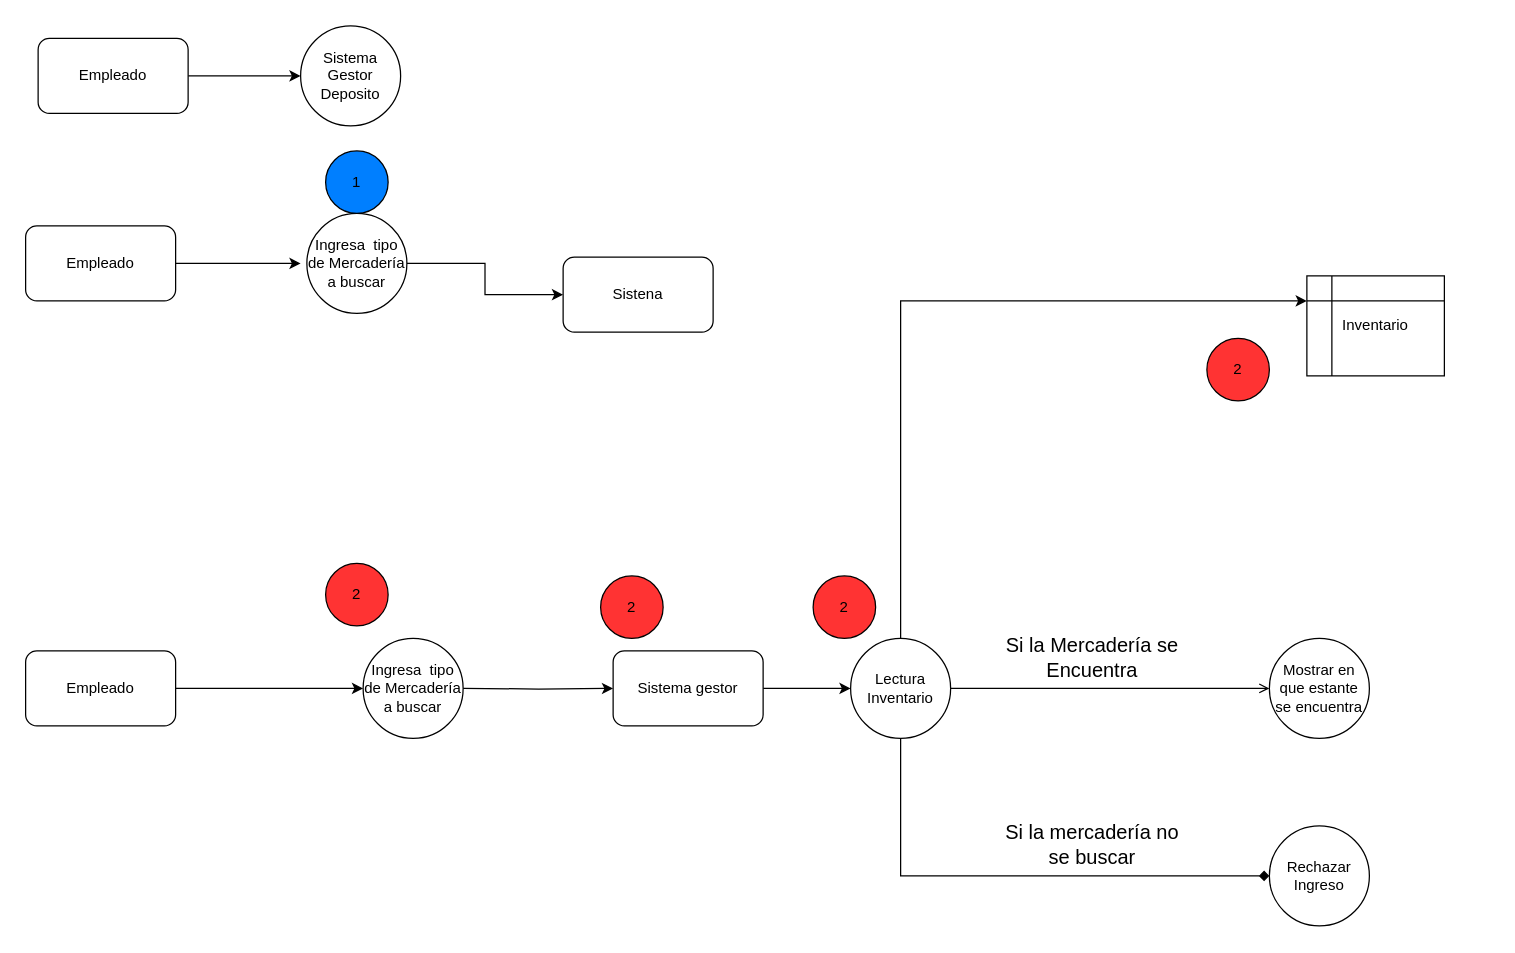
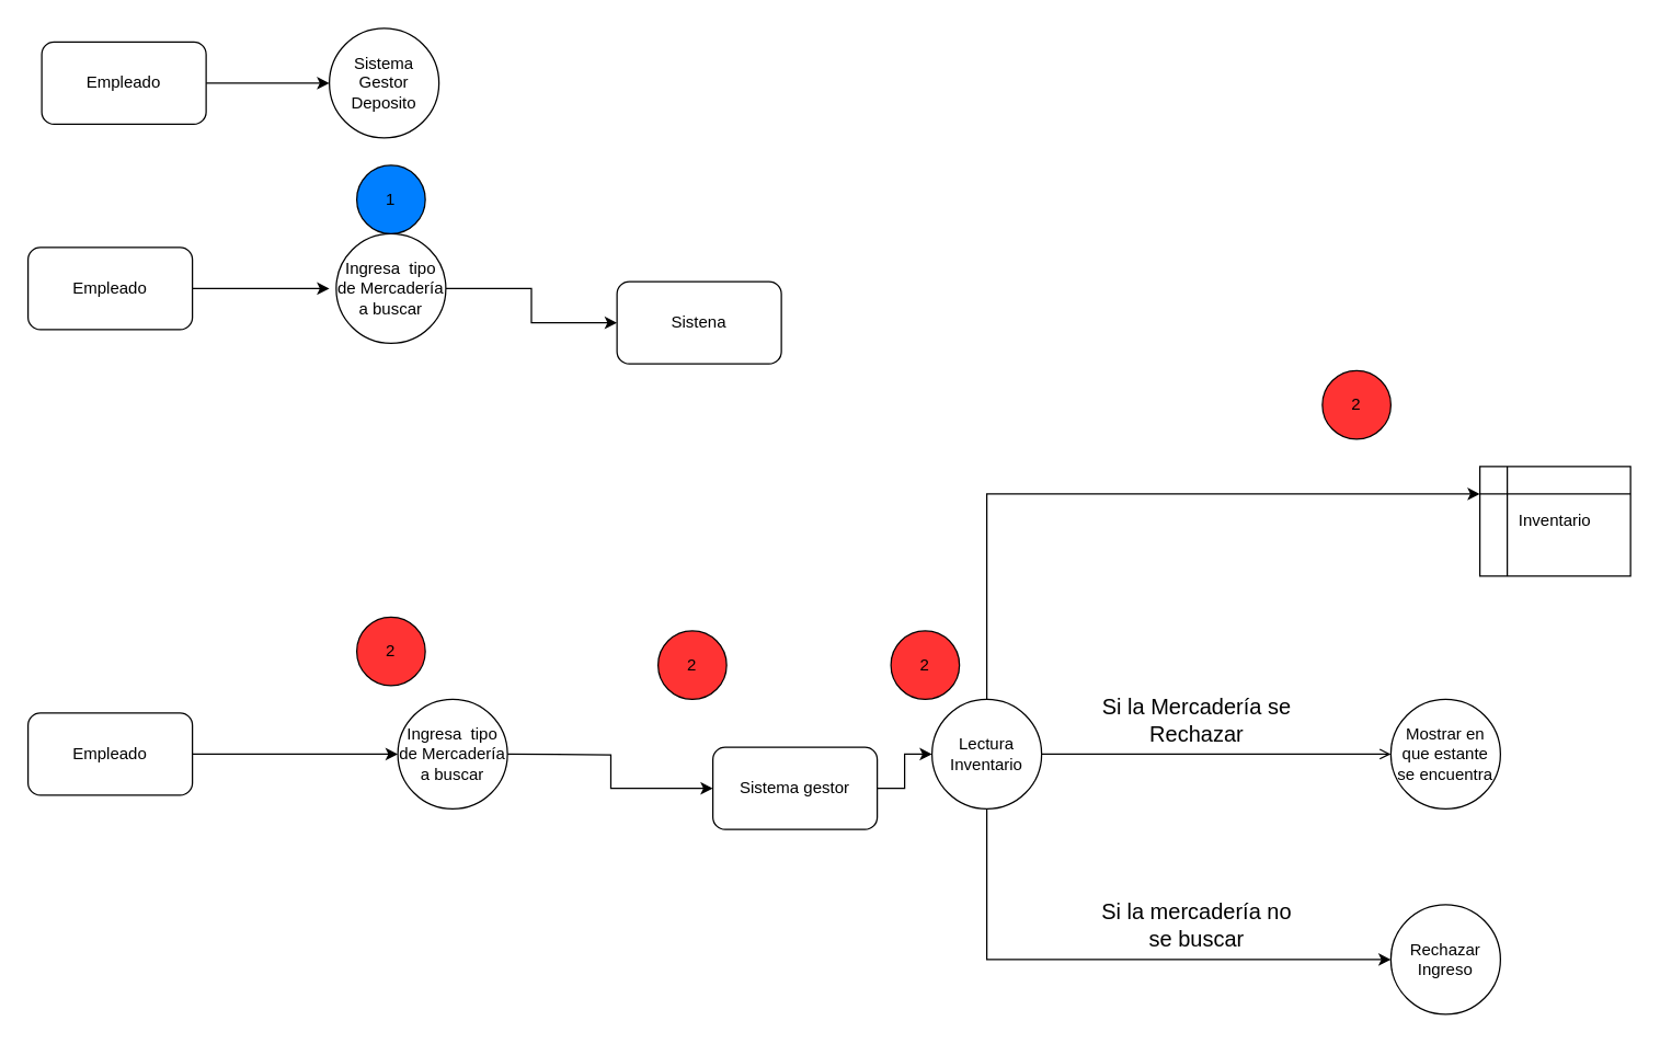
- <mxCell id="20" value="Inventario" style="shape=internalStorage;whiteSpace=wrap;html=1;backgroundOutline=1;" vertex="1" parent="1"><mxGeometry x="1045" y="220" width="110" height="80" as="geometry" /></mxCell>
+ <mxCell id="20" value="Inventario" style="shape=internalStorage;whiteSpace=wrap;html=1;backgroundOutline=1;" vertex="1" parent="1"><mxGeometry x="1080" y="340" width="110" height="80" as="geometry" /></mxCell>
- <mxCell id="26" value="&lt;font style=&quot;font-size: 16px;&quot;&gt;Si la Mercadería se Encuentra&lt;/font&gt;" style="text;html=1;strokeColor=none;fillColor=none;align=center;verticalAlign=middle;whiteSpace=wrap;rounded=0;" vertex="1" parent="1"><mxGeometry x="797" y="510" width="153" height="30" as="geometry" /></mxCell>
+ <mxCell id="26" value="&lt;font style=&quot;font-size: 16px;&quot;&gt;Si la Mercadería se Rechazar&lt;/font&gt;" style="text;html=1;strokeColor=none;fillColor=none;align=center;verticalAlign=middle;whiteSpace=wrap;rounded=0;" vertex="1" parent="1"><mxGeometry x="797" y="510" width="153" height="30" as="geometry" /></mxCell>
- <mxCell id="13" value="Sistema gestor" style="rounded=1;whiteSpace=wrap;html=1;" vertex="1" parent="1"><mxGeometry x="490" y="520" width="120" height="60" as="geometry" /></mxCell>
+ <mxCell id="13" value="Sistema gestor" style="rounded=1;whiteSpace=wrap;html=1;" vertex="1" parent="1"><mxGeometry x="520" y="545" width="120" height="60" as="geometry" /></mxCell>
- <mxCell id="16" style="edgeStyle=orthogonalEdgeStyle;rounded=0;orthogonalLoop=1;jettySize=auto;html=1;exitX=0.5;exitY=1;exitDx=0;exitDy=0;entryX=0;entryY=0.5;entryDx=0;entryDy=0;endArrow=diamond;" edge="1" parent="1" source="17" target="28"><mxGeometry relative="1" as="geometry" /></mxCell>
+ <mxCell id="16" style="edgeStyle=orthogonalEdgeStyle;rounded=0;orthogonalLoop=1;jettySize=auto;html=1;exitX=0.5;exitY=1;exitDx=0;exitDy=0;entryX=0;entryY=0.5;entryDx=0;entryDy=0;" edge="1" parent="1" source="17" target="28"><mxGeometry relative="1" as="geometry" /></mxCell>
